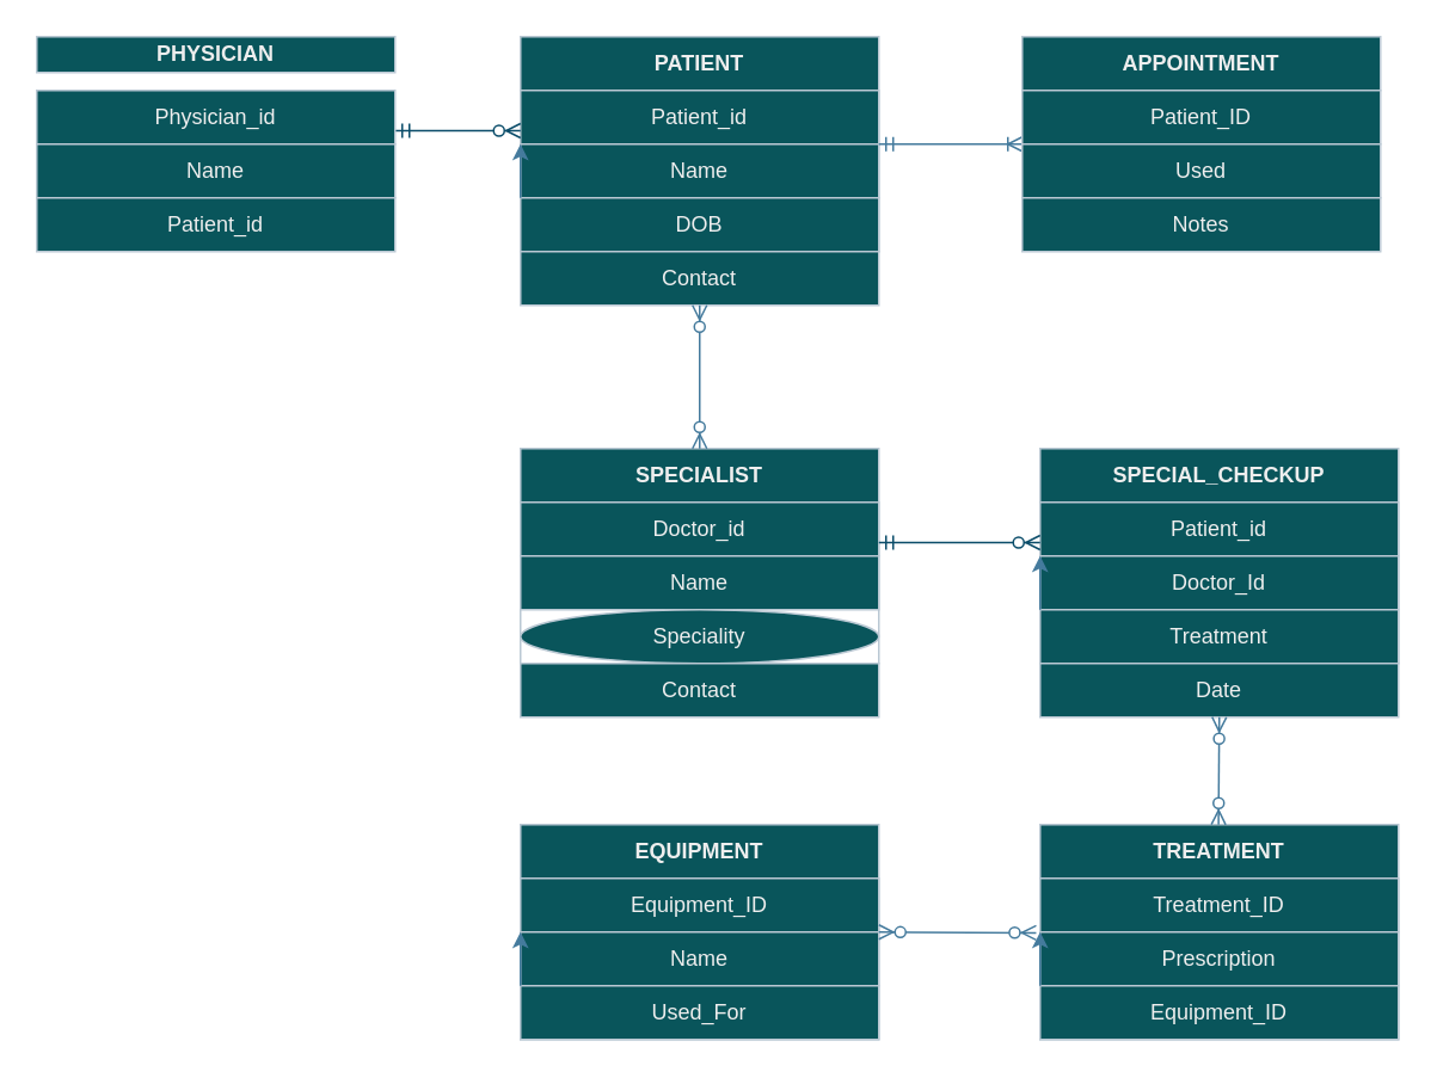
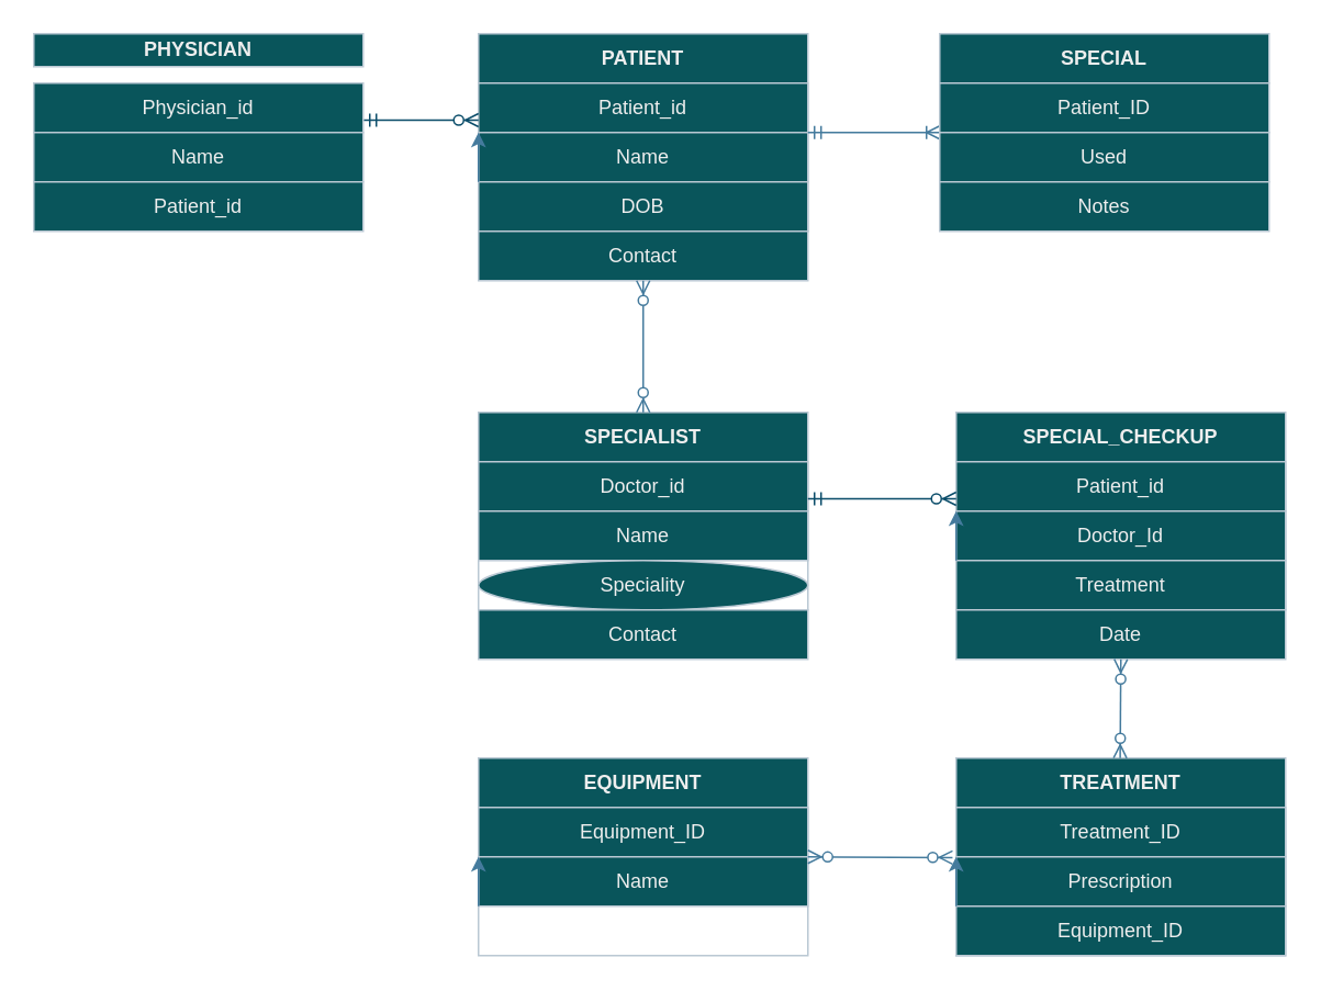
- <mxCell id="22" value="&lt;b&gt;APPOINTMENT&lt;/b&gt;" style="rounded=0;whiteSpace=wrap;html=1;labelBackgroundColor=none;fillColor=#09555B;strokeColor=#BAC8D3;fontColor=#EEEEEE;" vertex="1" parent="1"><mxGeometry x="570" y="20" width="200" height="30" as="geometry" /></mxCell>
+ <mxCell id="22" value="&lt;b&gt;SPECIAL&lt;/b&gt;" style="rounded=0;whiteSpace=wrap;html=1;labelBackgroundColor=none;fillColor=#09555B;strokeColor=#BAC8D3;fontColor=#EEEEEE;" vertex="1" parent="1"><mxGeometry x="570" y="20" width="200" height="30" as="geometry" /></mxCell>
- <mxCell id="43" value="Used_For" style="rounded=0;whiteSpace=wrap;html=1;labelBackgroundColor=none;fillColor=#09555B;strokeColor=#BAC8D3;fontColor=#EEEEEE;" vertex="1" parent="39"><mxGeometry y="90" width="200" height="30" as="geometry" /></mxCell>
